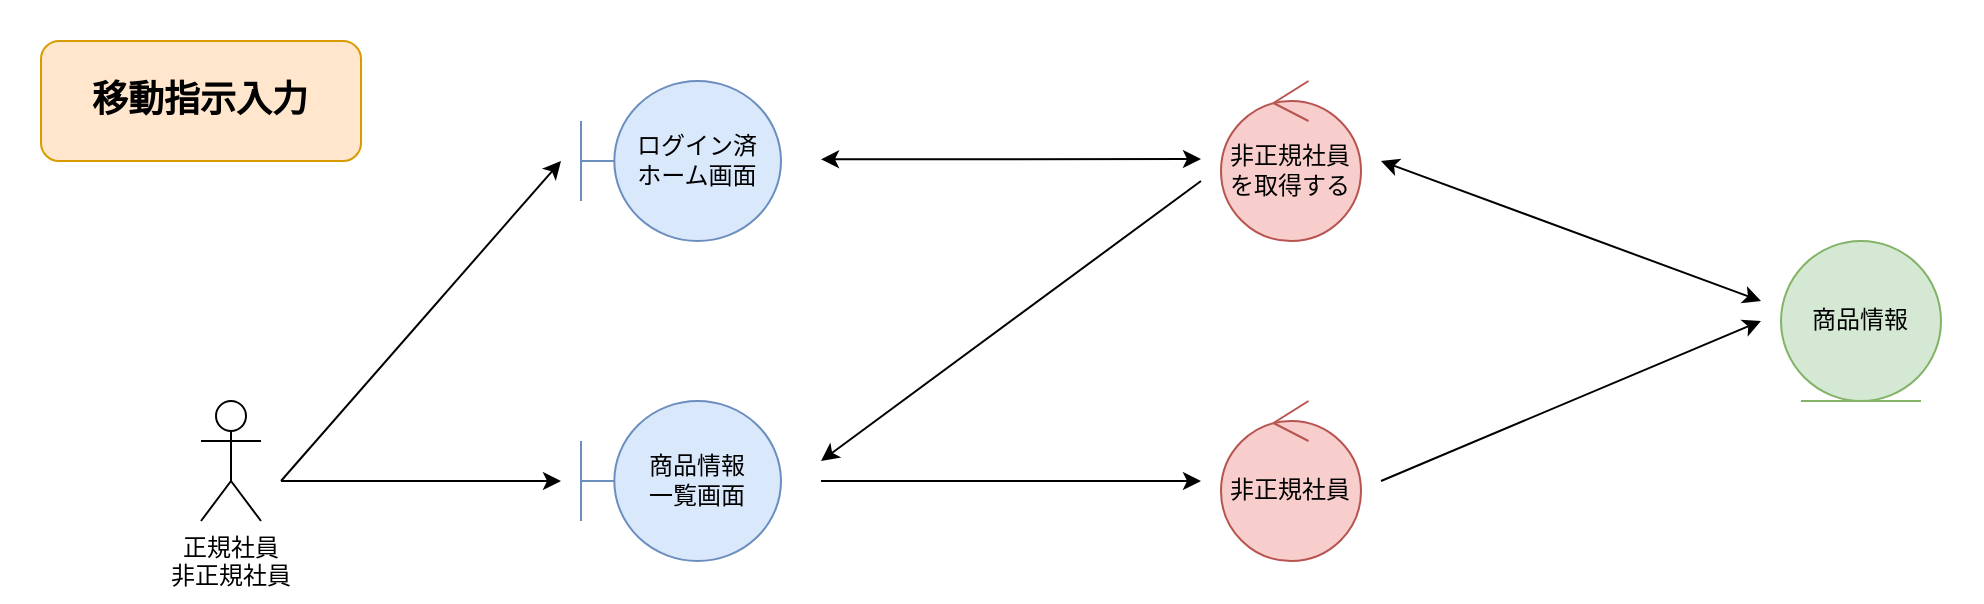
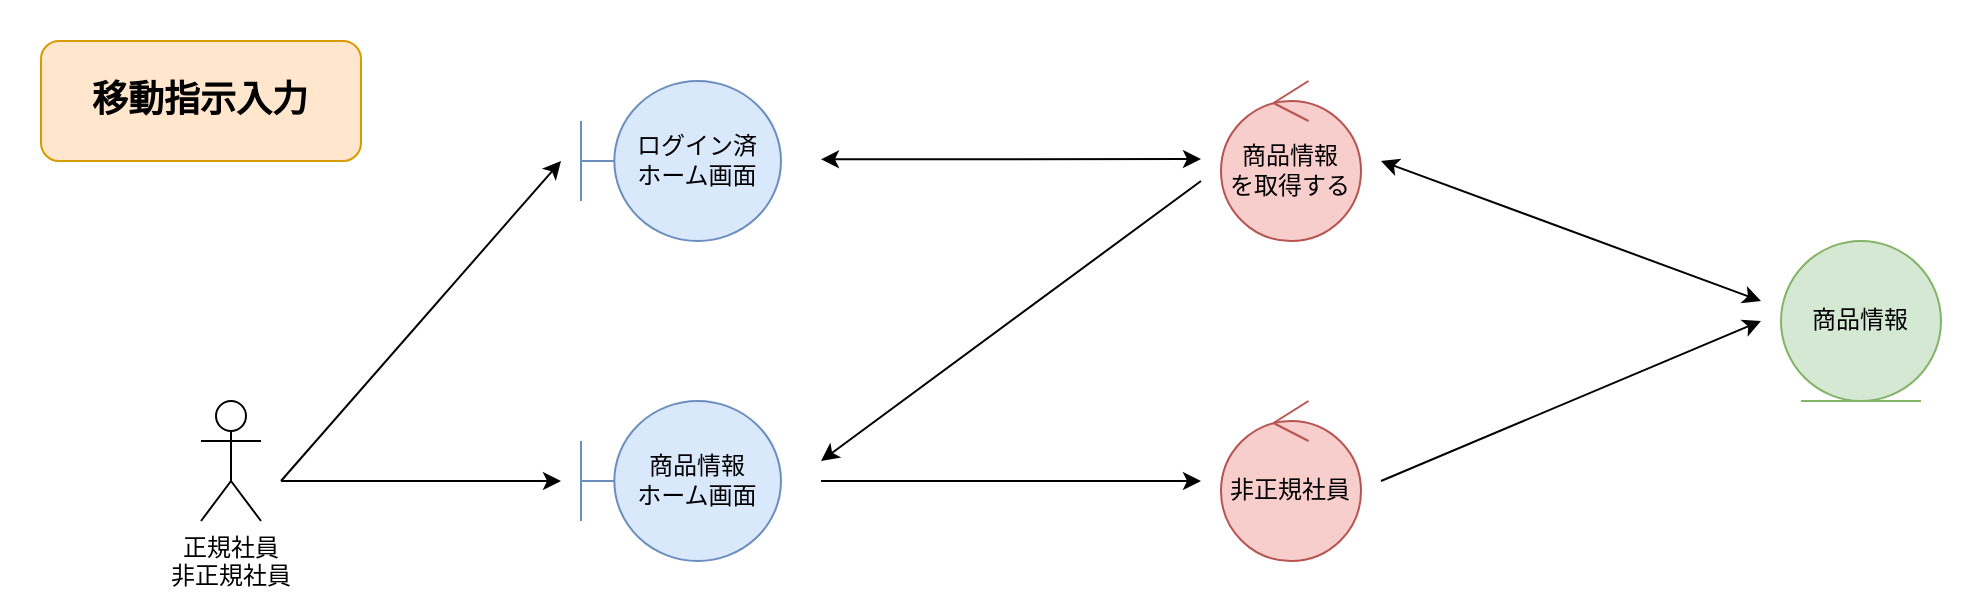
- <mxCell id="5" value="非正規社員&lt;br&gt;を取得する" style="ellipse;shape=umlControl;whiteSpace=wrap;html=1;fillColor=#f8cecc;strokeColor=#b85450;" parent="1" vertex="1"><mxGeometry x="610" y="40" width="70" height="80" as="geometry" /></mxCell>
+ <mxCell id="5" value="商品情報&lt;br&gt;を取得する" style="ellipse;shape=umlControl;whiteSpace=wrap;html=1;fillColor=#f8cecc;strokeColor=#b85450;" parent="1" vertex="1"><mxGeometry x="610" y="40" width="70" height="80" as="geometry" /></mxCell>
- <mxCell id="4" value="商品情報&lt;br&gt;一覧画面" style="shape=umlBoundary;whiteSpace=wrap;html=1;fillColor=#dae8fc;strokeColor=#6c8ebf;" parent="1" vertex="1"><mxGeometry x="290" y="200" width="100" height="80" as="geometry" /></mxCell>
+ <mxCell id="4" value="商品情報&lt;br&gt;ホーム画面" style="shape=umlBoundary;whiteSpace=wrap;html=1;fillColor=#dae8fc;strokeColor=#6c8ebf;" parent="1" vertex="1"><mxGeometry x="290" y="200" width="100" height="80" as="geometry" /></mxCell>
